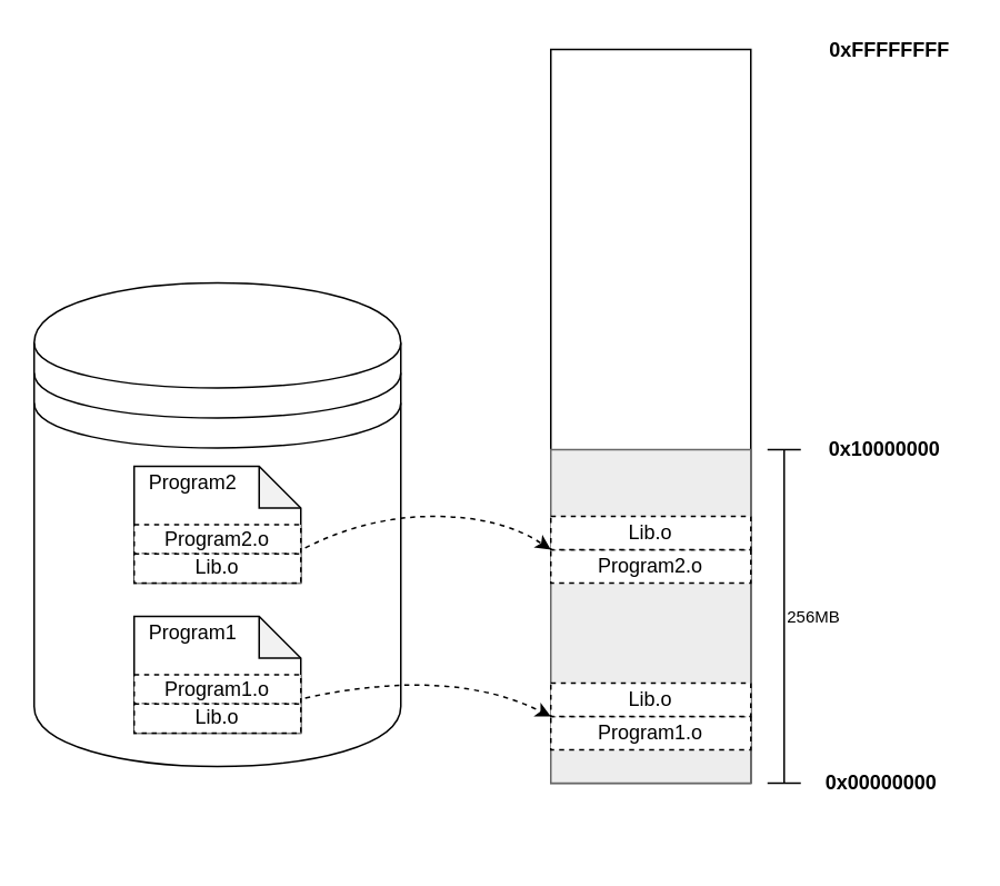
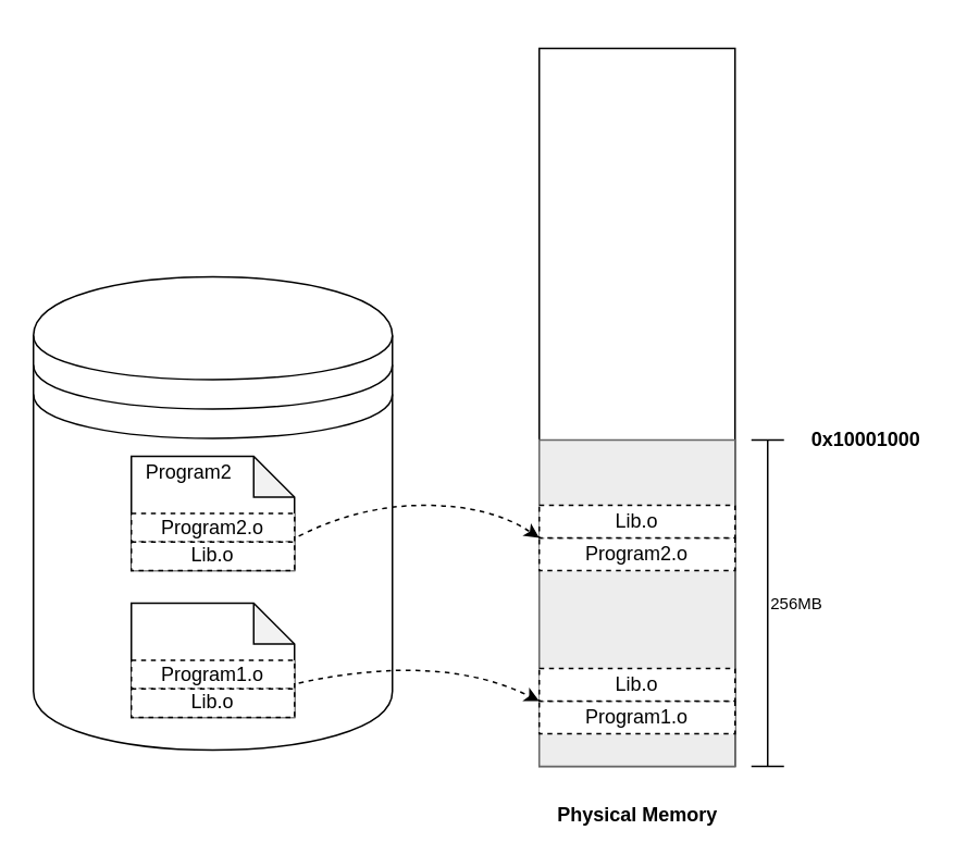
- <mxCell id="23" value="&lt;b&gt;0xFFFFFFFF&lt;/b&gt;" style="text;html=1;align=center;verticalAlign=middle;resizable=0;points=[];autosize=1;" vertex="1" parent="1"><mxGeometry x="488" y="20" width="90" height="20" as="geometry" /></mxCell>
- <mxCell id="22" value="&lt;b&gt;0x10000000&lt;/b&gt;" style="text;html=1;align=center;verticalAlign=middle;resizable=0;points=[];autosize=1;" vertex="1" parent="1"><mxGeometry x="490" y="259" width="80" height="20" as="geometry" /></mxCell>
+ <mxCell id="22" value="&lt;b&gt;0x10001000&lt;/b&gt;" style="text;html=1;align=center;verticalAlign=middle;resizable=0;points=[];autosize=1;" vertex="1" parent="1"><mxGeometry x="490" y="259" width="80" height="20" as="geometry" /></mxCell>
- <mxCell id="10" value="Program1" style="text;html=1;align=center;verticalAlign=middle;resizable=0;points=[];autosize=1;" vertex="1" parent="8"><mxGeometry width="70" height="20" as="geometry" /></mxCell>
- <mxCell id="21" value="&lt;b&gt;0x00000000&lt;/b&gt;" style="text;html=1;align=center;verticalAlign=middle;resizable=0;points=[];autosize=1;" vertex="1" parent="1"><mxGeometry x="488" y="459" width="80" height="20" as="geometry" /></mxCell>
+ <mxCell id="20" value="&lt;b&gt;Physical Memory&lt;/b&gt;" style="text;html=1;align=center;verticalAlign=middle;resizable=0;points=[];autosize=1;" vertex="1" parent="1"><mxGeometry x="335" y="489" width="110" height="20" as="geometry" /></mxCell>
